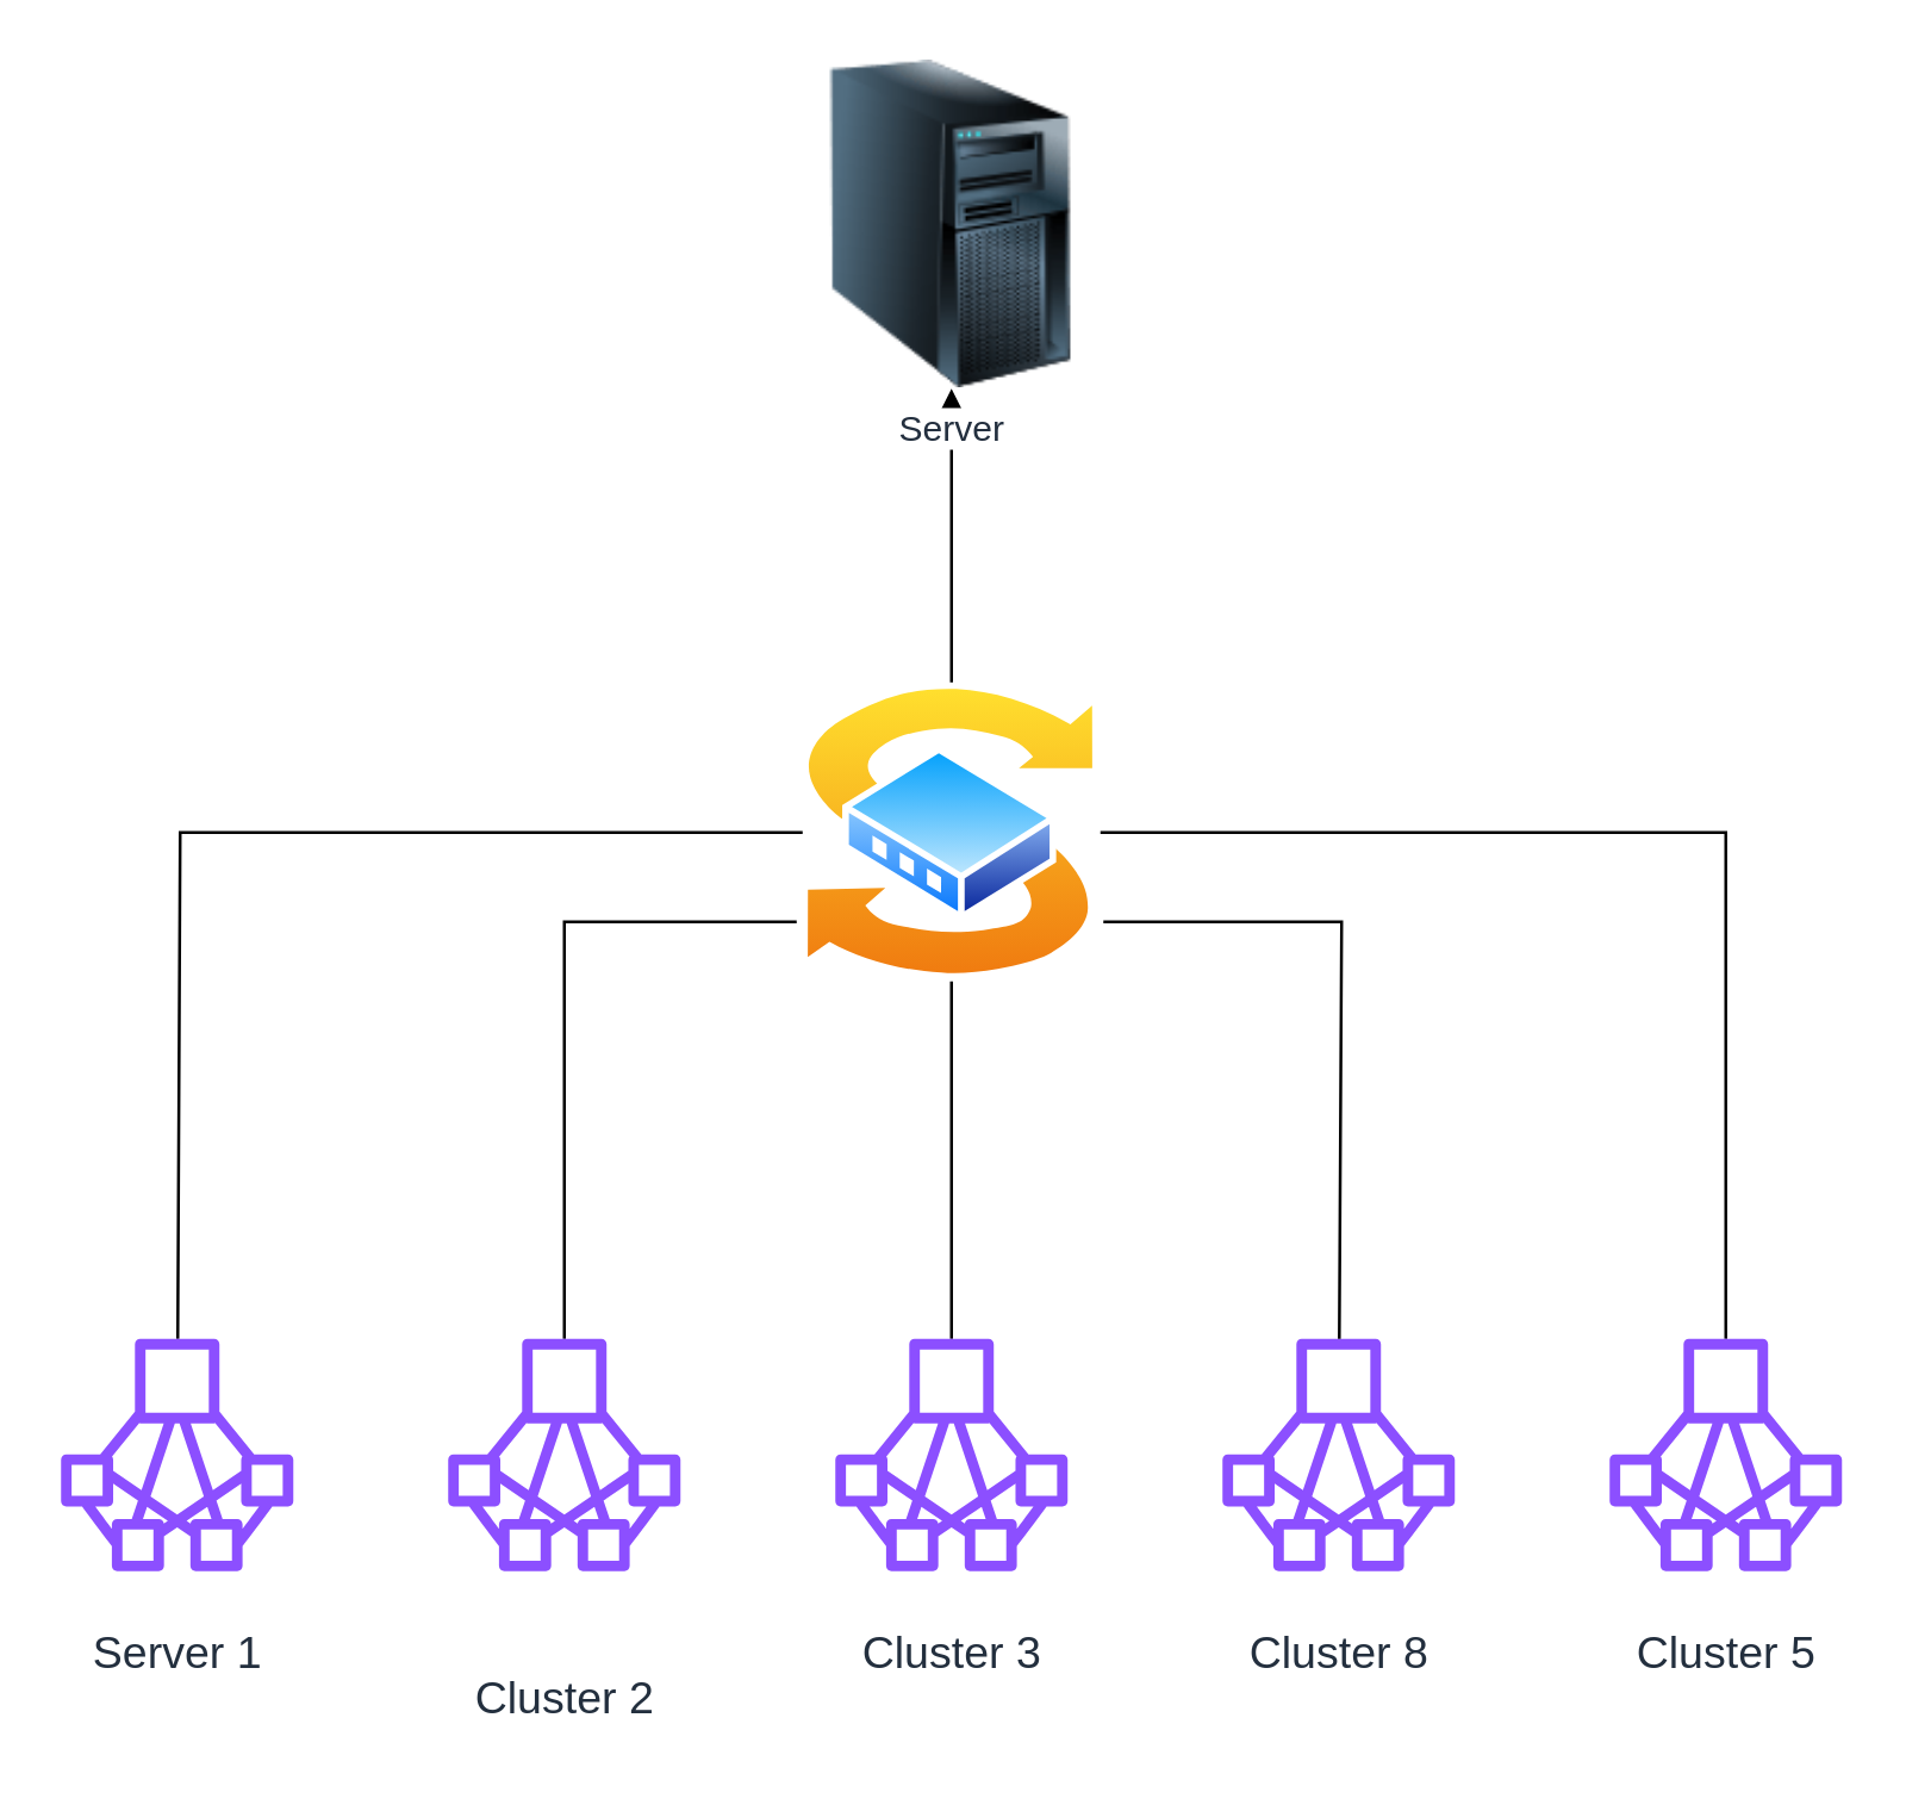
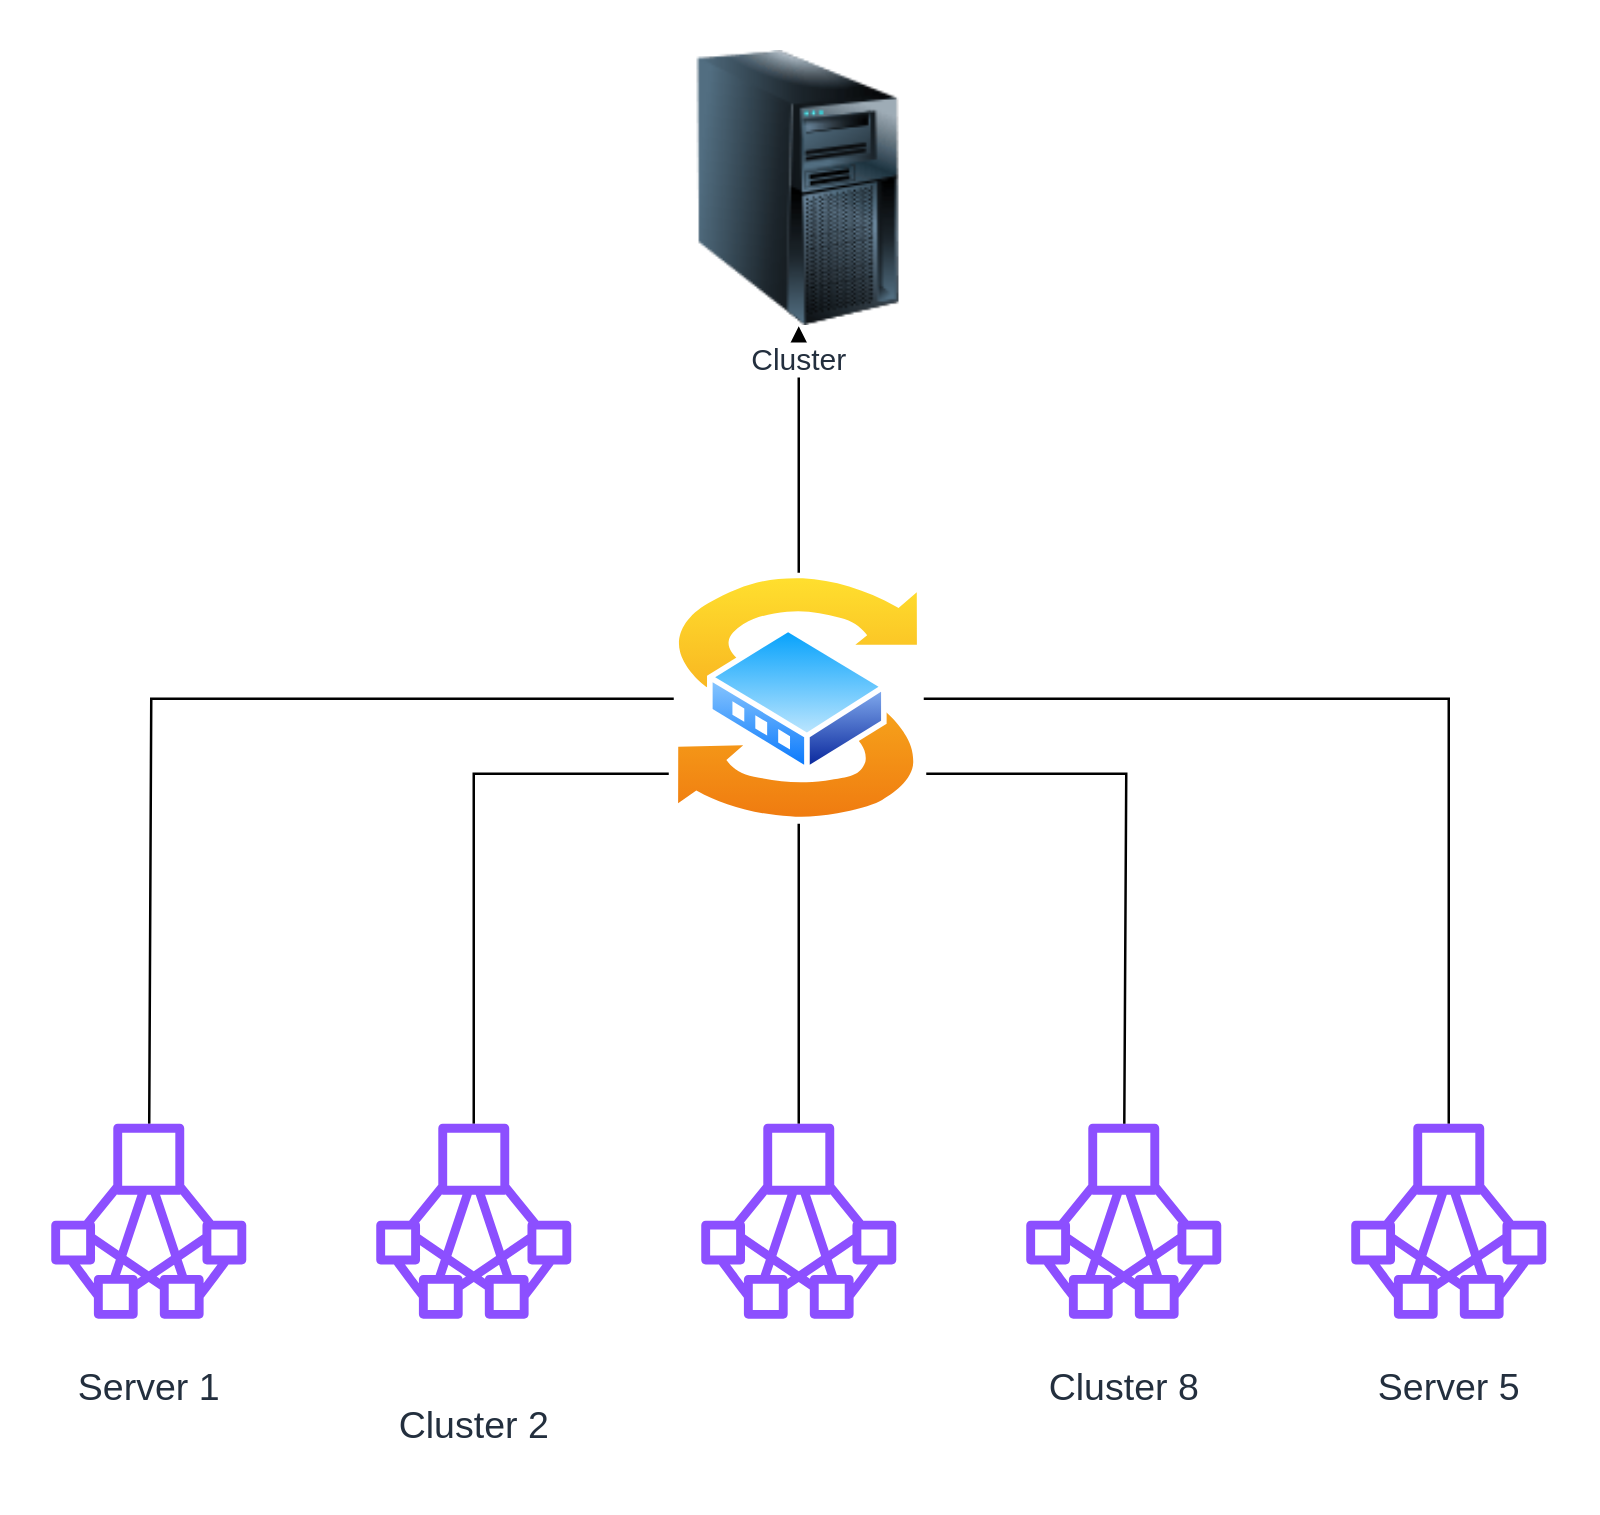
- <mxCell id="19" value="Server" style="image;html=1;image=img/lib/clip_art/computers/Server_Tower_128x128.png;dashed=0;sketch=0;pointerEvents=1;align=center;verticalAlign=top;fontFamily=Helvetica;fontSize=12;fontColor=#232F3E;fontStyle=0;fillColor=#8C4FFF;gradientColor=none;" vertex="1" parent="1"><mxGeometry x="266" y="20" width="106" height="110" as="geometry" /></mxCell>
+ <mxCell id="19" value="Cluster" style="image;html=1;image=img/lib/clip_art/computers/Server_Tower_128x128.png;dashed=0;sketch=0;pointerEvents=1;align=center;verticalAlign=top;fontFamily=Helvetica;fontSize=12;fontColor=#232F3E;fontStyle=0;fillColor=#8C4FFF;gradientColor=none;" vertex="1" parent="1"><mxGeometry x="266" y="20" width="106" height="110" as="geometry" /></mxCell>
- <mxCell id="13" value="&lt;div style=&quot;font-size: 13px;&quot;&gt;&lt;font style=&quot;font-size: 15px;&quot;&gt;Cluster 3&lt;br&gt;&lt;/font&gt;&lt;/div&gt;" style="text;html=1;align=center;verticalAlign=middle;whiteSpace=wrap;rounded=0;fontFamily=Helvetica;fontSize=12;fontColor=#232F3E;fontStyle=0;" vertex="1" parent="1"><mxGeometry x="283.5" y="539" width="71" height="30" as="geometry" /></mxCell>
- <mxCell id="15" value="&lt;div style=&quot;font-size: 13px;&quot;&gt;&lt;font style=&quot;font-size: 15px;&quot;&gt;Cluster 5&lt;br&gt;&lt;/font&gt;&lt;/div&gt;" style="text;html=1;align=center;verticalAlign=middle;whiteSpace=wrap;rounded=0;fontFamily=Helvetica;fontSize=12;fontColor=#232F3E;fontStyle=0;" vertex="1" parent="1"><mxGeometry x="543.5" y="539" width="71" height="30" as="geometry" /></mxCell>
+ <mxCell id="15" value="&lt;div style=&quot;font-size: 13px;&quot;&gt;&lt;font style=&quot;font-size: 15px;&quot;&gt;Server 5&lt;br&gt;&lt;/font&gt;&lt;/div&gt;" style="text;html=1;align=center;verticalAlign=middle;whiteSpace=wrap;rounded=0;fontFamily=Helvetica;fontSize=12;fontColor=#232F3E;fontStyle=0;" vertex="1" parent="1"><mxGeometry x="543.5" y="539" width="71" height="30" as="geometry" /></mxCell>
